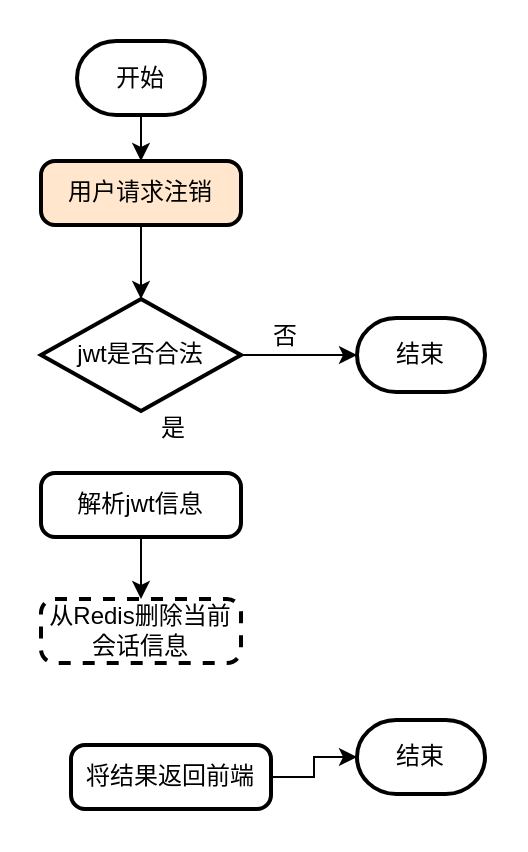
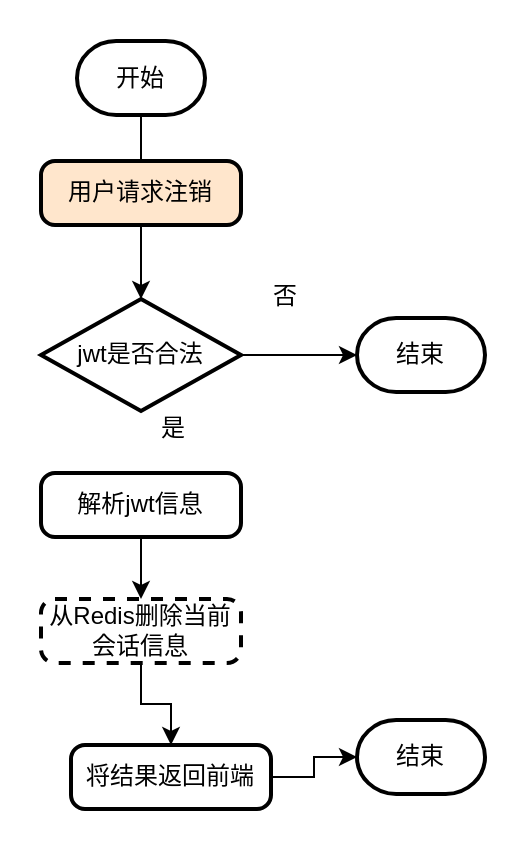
- <mxCell id="2" style="edgeStyle=orthogonalEdgeStyle;rounded=0;orthogonalLoop=1;jettySize=auto;html=1;entryX=0.5;entryY=0;entryDx=0;entryDy=0;" edge="1" parent="1" source="3" target="6"><mxGeometry relative="1" as="geometry" /></mxCell>
+ <mxCell id="2" style="edgeStyle=orthogonalEdgeStyle;rounded=0;orthogonalLoop=1;jettySize=auto;html=1;entryX=0.5;entryY=0;entryDx=0;entryDy=0;endArrow=none;" edge="1" parent="1" source="3" target="6"><mxGeometry relative="1" as="geometry" /></mxCell>
- <mxCell id="9" value="否" style="text;html=1;align=center;verticalAlign=middle;resizable=0;points=[];autosize=1;strokeColor=none;fillColor=none;" vertex="1" parent="1"><mxGeometry x="131" y="158.5" width="22" height="18" as="geometry" /></mxCell>
+ <mxCell id="9" value="否" style="text;html=1;align=center;verticalAlign=middle;resizable=0;points=[];autosize=1;strokeColor=none;fillColor=none;" vertex="1" parent="1"><mxGeometry x="131" y="138.5" width="22" height="18" as="geometry" /></mxCell>
+ <mxCell id="12" style="edgeStyle=orthogonalEdgeStyle;rounded=0;orthogonalLoop=1;jettySize=auto;html=1;entryX=0.5;entryY=0;entryDx=0;entryDy=0;" edge="1" parent="1" source="13" target="15"><mxGeometry relative="1" as="geometry" /></mxCell>
